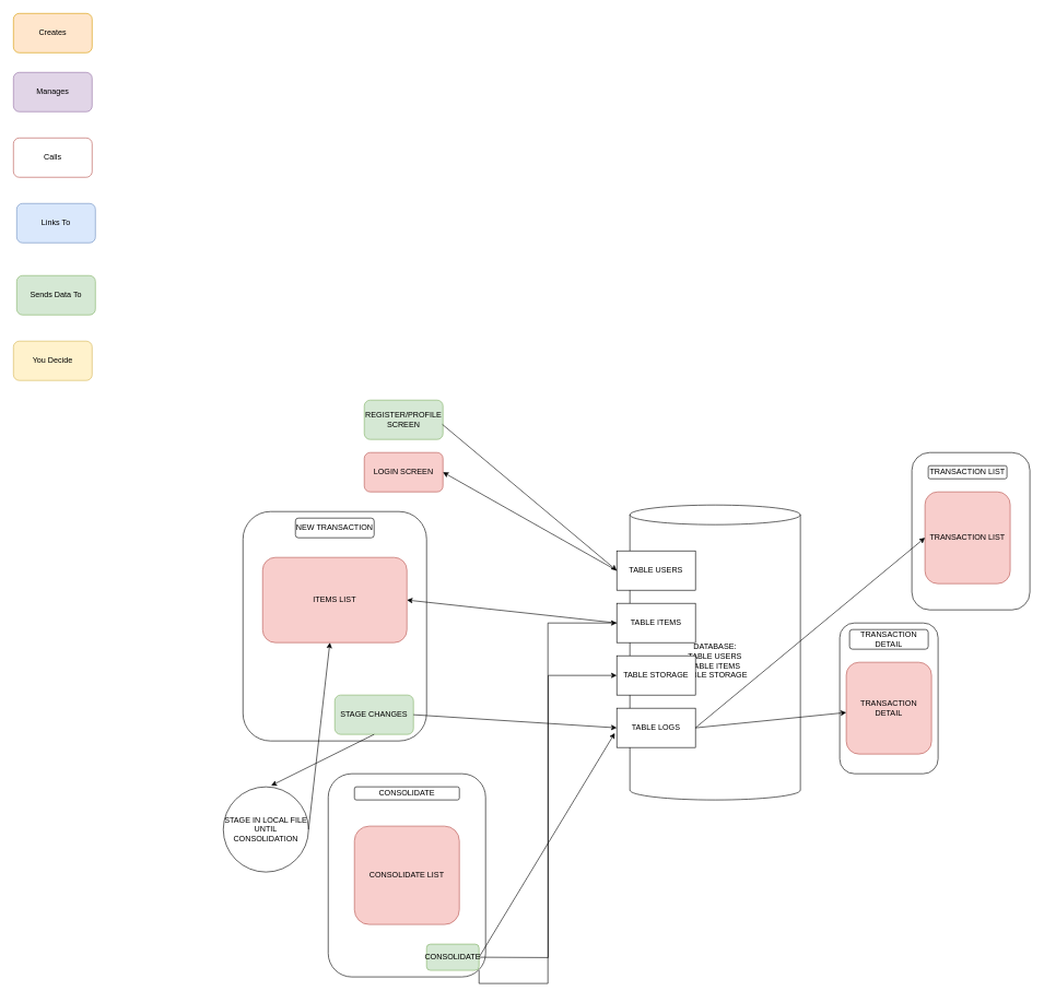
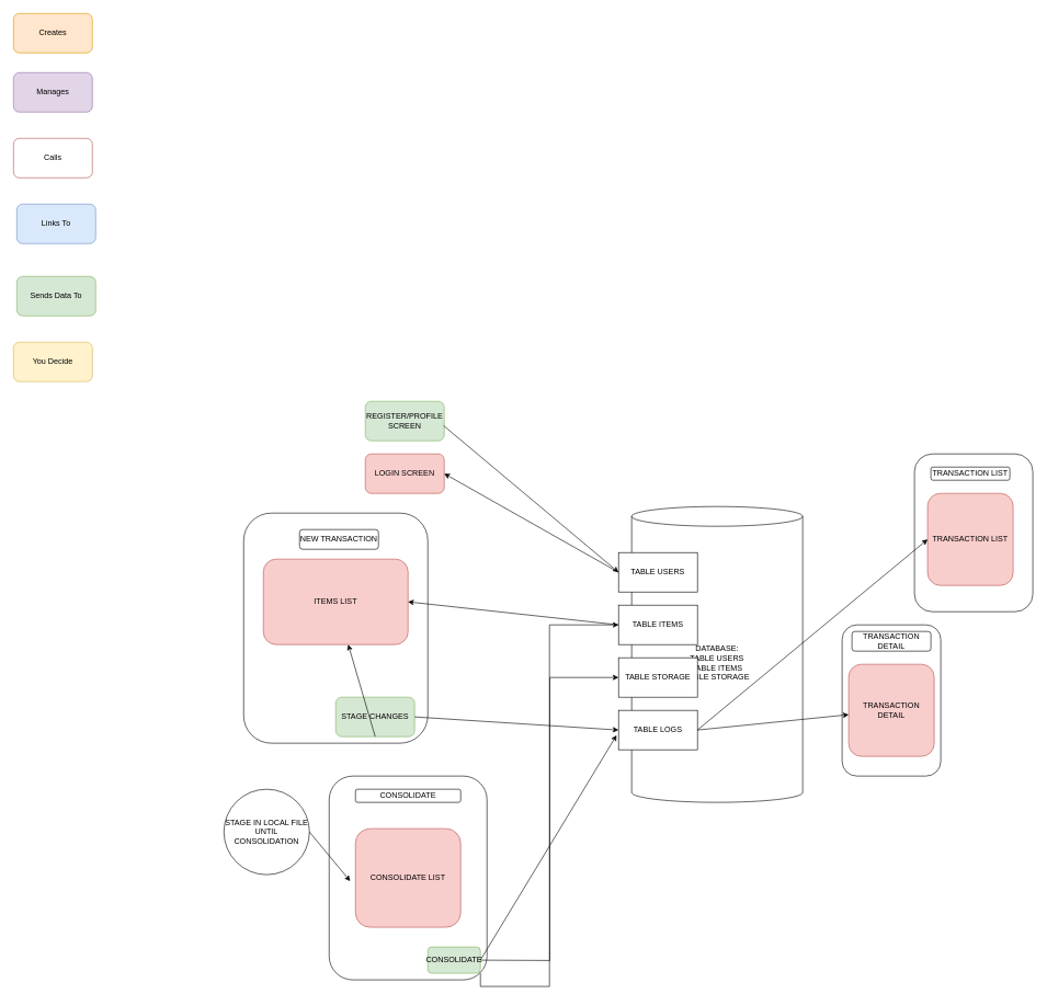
- <mxCell id="21" value="NEW TRANSACTION" style="rounded=1;whiteSpace=wrap;html=1;" parent="1" vertex="1"><mxGeometry x="450" y="790" width="120" height="30" as="geometry" /></mxCell>
+ <mxCell id="21" value="NEW TRANSACTION" style="rounded=1;whiteSpace=wrap;html=1;" parent="1" vertex="1"><mxGeometry x="455" y="805" width="120" height="30" as="geometry" /></mxCell>
- <mxCell id="29" value="" style="endArrow=classic;html=1;rounded=0;exitX=1;exitY=0.5;exitDx=0;exitDy=0;" parent="1" source="25" target="20" edge="1"><mxGeometry width="50" height="50" relative="1" as="geometry"><mxPoint x="740" y="1500" as="sourcePoint" /><mxPoint x="790" y="1450" as="targetPoint" /></mxGeometry></mxCell>
+ <mxCell id="29" value="" style="endArrow=classic;html=1;rounded=0;exitX=1;exitY=0.5;exitDx=0;exitDy=0;entryX=-0.05;entryY=0.532;entryDx=0;entryDy=0;entryPerimeter=0;" parent="1" source="25" target="28" edge="1"><mxGeometry width="50" height="50" relative="1" as="geometry"><mxPoint x="740" y="1500" as="sourcePoint" /><mxPoint x="790" y="1450" as="targetPoint" /></mxGeometry></mxCell>
- <mxCell id="24" value="" style="endArrow=classic;html=1;rounded=0;entryX=0.562;entryY=-0.015;entryDx=0;entryDy=0;entryPerimeter=0;exitX=0.5;exitY=1;exitDx=0;exitDy=0;" parent="1" source="23" target="25" edge="1"><mxGeometry width="50" height="50" relative="1" as="geometry"><mxPoint x="580" y="1280" as="sourcePoint" /><mxPoint x="670" y="1360" as="targetPoint" /></mxGeometry></mxCell>
+ <mxCell id="24" value="" style="endArrow=classic;html=1;rounded=0;exitX=0.5;exitY=1;exitDx=0;exitDy=0;" parent="1" source="23" target="20" edge="1"><mxGeometry width="50" height="50" relative="1" as="geometry"><mxPoint x="580" y="1280" as="sourcePoint" /><mxPoint x="670" y="1360" as="targetPoint" /></mxGeometry></mxCell>
